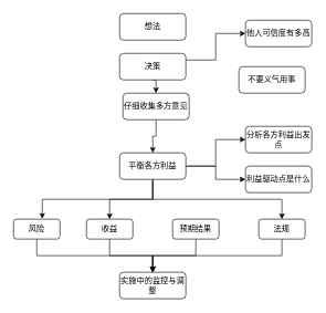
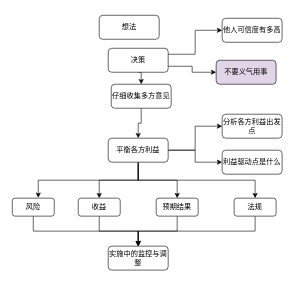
- <mxCell id="28" value="想法" style="rounded=1;whiteSpace=wrap;html=1;" vertex="1" parent="1"><mxGeometry x="180" y="20" width="100" height="40" as="geometry" /></mxCell>
+ <mxCell id="28" value="想法" style="rounded=1;whiteSpace=wrap;html=1;" vertex="1" parent="1"><mxGeometry x="165" y="25" width="100" height="40" as="geometry" /></mxCell>
+ <mxCell id="3" style="edgeStyle=orthogonalEdgeStyle;rounded=0;orthogonalLoop=1;jettySize=auto;html=1;exitX=1;exitY=0.75;exitDx=0;exitDy=0;entryX=0;entryY=0.5;entryDx=0;entryDy=0;" parent="1" source="5" target="26" edge="1"><mxGeometry relative="1" as="geometry" /></mxCell>
- <mxCell id="26" value="不要义气用事" style="rounded=1;whiteSpace=wrap;html=1;" parent="1" vertex="1"><mxGeometry x="360" y="100" width="100" height="40" as="geometry" /></mxCell>
+ <mxCell id="26" value="不要义气用事" style="rounded=1;whiteSpace=wrap;html=1;fillColor=#e1d5e7;" parent="1" vertex="1"><mxGeometry x="360" y="100" width="100" height="40" as="geometry" /></mxCell>
+ <mxCell id="11" style="edgeStyle=orthogonalEdgeStyle;rounded=0;orthogonalLoop=1;jettySize=auto;html=1;exitX=0.5;exitY=1;exitDx=0;exitDy=0;entryX=0.5;entryY=0;entryDx=0;entryDy=0;" parent="1" source="14" target="20" edge="1"><mxGeometry relative="1" as="geometry" /></mxCell>
